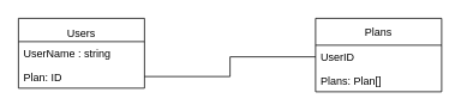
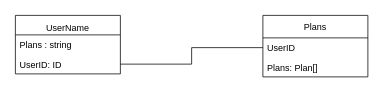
- <mxCell id="2" value="Users" style="swimlane;fontStyle=0;childLayout=stackLayout;horizontal=1;startSize=26;fillColor=none;horizontalStack=0;resizeParent=1;resizeParentMax=0;resizeLast=0;collapsible=1;marginBottom=0;verticalAlign=bottom;" vertex="1" parent="1"><mxGeometry x="20" y="20" width="140" height="78" as="geometry"><mxRectangle x="170" width="50" height="26" as="alternateBounds" /></mxGeometry></mxCell>
+ <mxCell id="2" value="UserName" style="swimlane;fontStyle=0;childLayout=stackLayout;horizontal=1;startSize=26;fillColor=none;horizontalStack=0;resizeParent=1;resizeParentMax=0;resizeLast=0;collapsible=1;marginBottom=0;verticalAlign=bottom;" vertex="1" parent="1"><mxGeometry x="20" y="20" width="140" height="78" as="geometry"><mxRectangle x="170" width="50" height="26" as="alternateBounds" /></mxGeometry></mxCell>
- <mxCell id="3" value="UserName : string" style="text;strokeColor=none;fillColor=none;align=left;verticalAlign=top;spacingLeft=4;spacingRight=4;overflow=hidden;rotatable=0;points=[[0,0.5],[1,0.5]];portConstraint=eastwest;" vertex="1" parent="2"><mxGeometry y="26" width="140" height="26" as="geometry" /></mxCell>
+ <mxCell id="3" value="Plans : string" style="text;strokeColor=none;fillColor=none;align=left;verticalAlign=top;spacingLeft=4;spacingRight=4;overflow=hidden;rotatable=0;points=[[0,0.5],[1,0.5]];portConstraint=eastwest;" vertex="1" parent="2"><mxGeometry y="26" width="140" height="26" as="geometry" /></mxCell>
- <mxCell id="4" value="Plan: ID" style="text;strokeColor=none;fillColor=none;align=left;verticalAlign=top;spacingLeft=4;spacingRight=4;overflow=hidden;rotatable=0;points=[[0,0.5],[1,0.5]];portConstraint=eastwest;" vertex="1" parent="2"><mxGeometry y="52" width="140" height="26" as="geometry" /></mxCell>
+ <mxCell id="4" value="UserID: ID" style="text;strokeColor=none;fillColor=none;align=left;verticalAlign=top;spacingLeft=4;spacingRight=4;overflow=hidden;rotatable=0;points=[[0,0.5],[1,0.5]];portConstraint=eastwest;" vertex="1" parent="2"><mxGeometry y="52" width="140" height="26" as="geometry" /></mxCell>
